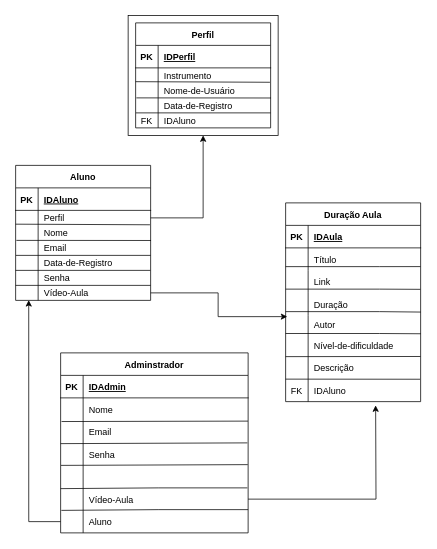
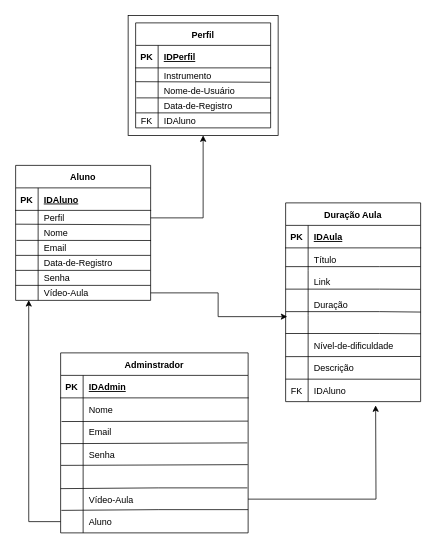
- <mxCell id="74" value="Autor" style="shape=partialRectangle;overflow=hidden;connectable=0;fillColor=none;top=0;left=0;bottom=0;right=0;align=left;spacingLeft=6;" vertex="1" parent="72"><mxGeometry x="30" width="150" height="25" as="geometry"><mxRectangle width="150" height="25" as="alternateBounds" /></mxGeometry></mxCell>
